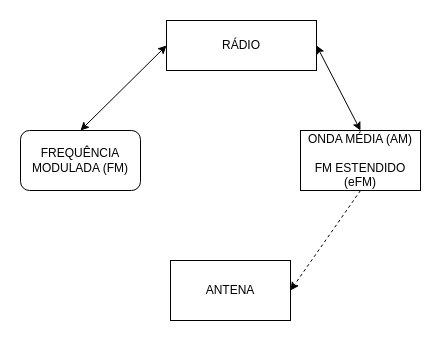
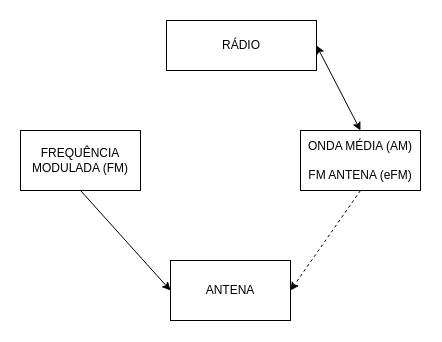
- <mxCell id="8" value="" style="endArrow=classic;startArrow=classic;html=1;rounded=0;entryX=0;entryY=0.5;entryDx=0;entryDy=0;exitX=0.5;exitY=0;exitDx=0;exitDy=0;" edge="1" parent="1" source="2" target="7"><mxGeometry width="50" height="50" relative="1" as="geometry"><mxPoint x="26" y="100" as="sourcePoint" /><mxPoint x="76" y="50" as="targetPoint" /></mxGeometry></mxCell>
- <mxCell id="2" value="FREQUÊNCIA MODULADA (FM)" style="whiteSpace=wrap;html=1;rounded=1;" vertex="1" parent="1"><mxGeometry x="20" y="130" width="120" height="60" as="geometry" /></mxCell>
+ <mxCell id="2" value="FREQUÊNCIA MODULADA (FM)" style="rounded=0;whiteSpace=wrap;html=1;" vertex="1" parent="1"><mxGeometry x="20" y="130" width="120" height="60" as="geometry" /></mxCell>
- <mxCell id="3" value="ONDA MÉDIA (AM)&lt;br&gt;&lt;br&gt;FM ESTENDIDO (eFM)" style="rounded=0;whiteSpace=wrap;html=1;" vertex="1" parent="1"><mxGeometry x="300" y="130" width="120" height="60" as="geometry" /></mxCell>
+ <mxCell id="3" value="ONDA MÉDIA (AM)&lt;br&gt;&lt;br&gt;FM ANTENA (eFM)" style="rounded=0;whiteSpace=wrap;html=1;" vertex="1" parent="1"><mxGeometry x="300" y="130" width="120" height="60" as="geometry" /></mxCell>
+ <mxCell id="5" value="" style="endArrow=classic;html=1;rounded=0;exitX=0.5;exitY=1;exitDx=0;exitDy=0;entryX=0;entryY=0.5;entryDx=0;entryDy=0;" edge="1" parent="1" source="2" target="4"><mxGeometry width="50" height="50" relative="1" as="geometry"><mxPoint x="370" y="270" as="sourcePoint" /><mxPoint x="420" y="220" as="targetPoint" /></mxGeometry></mxCell>
